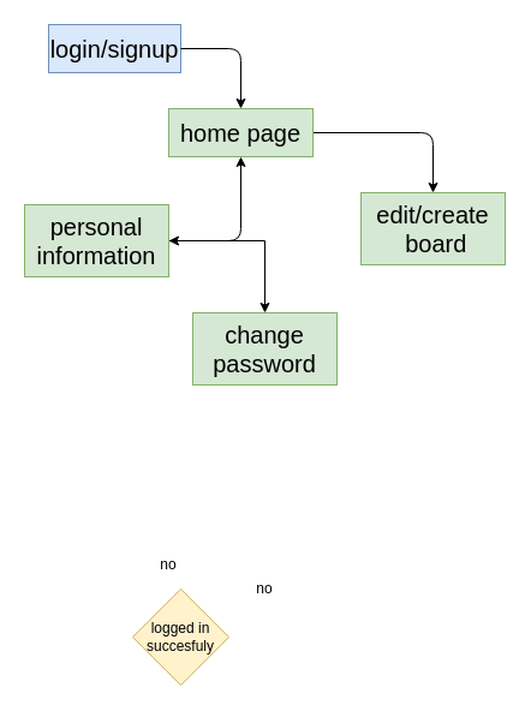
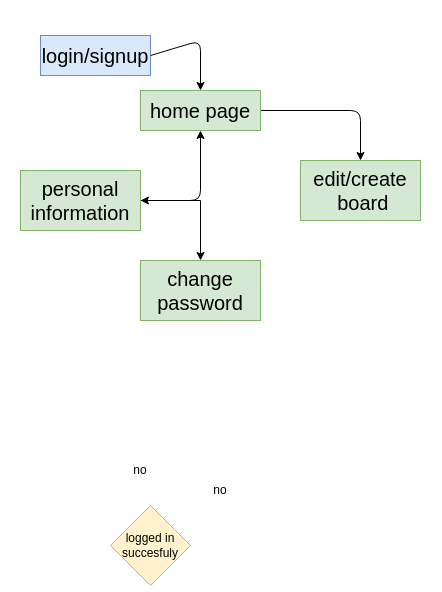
- <mxCell id="2" value="&lt;font style=&quot;font-size: 20px&quot;&gt;login/signup&lt;/font&gt;" style="rounded=0;whiteSpace=wrap;html=1;fillColor=#dae8fc;strokeColor=#6c8ebf;" vertex="1" parent="1"><mxGeometry x="40" y="20" width="110" height="40" as="geometry" /></mxCell>
+ <mxCell id="2" value="&lt;font style=&quot;font-size: 20px&quot;&gt;login/signup&lt;/font&gt;" style="rounded=0;whiteSpace=wrap;html=1;fillColor=#dae8fc;strokeColor=#6c8ebf;" vertex="1" parent="1"><mxGeometry x="40" y="35" width="110" height="40" as="geometry" /></mxCell>
- <mxCell id="13" value="&lt;font style=&quot;font-size: 20px&quot;&gt;change password&lt;/font&gt;" style="rounded=0;whiteSpace=wrap;html=1;fillColor=#d5e8d4;strokeColor=#82b366;" vertex="1" parent="1"><mxGeometry x="160" y="260" width="120" height="60" as="geometry" /></mxCell>
+ <mxCell id="13" value="&lt;font style=&quot;font-size: 20px&quot;&gt;change password&lt;/font&gt;" style="rounded=0;whiteSpace=wrap;html=1;fillColor=#d5e8d4;strokeColor=#82b366;" vertex="1" parent="1"><mxGeometry x="140" y="260" width="120" height="60" as="geometry" /></mxCell>
- <mxCell id="7" value="logged in succesfuly" style="rhombus;whiteSpace=wrap;html=1;fillColor=#fff2cc;strokeColor=#d6b656;" vertex="1" parent="1"><mxGeometry x="110" y="490" width="80" height="80" as="geometry" /></mxCell>
+ <mxCell id="7" value="logged in succesfuly" style="rhombus;whiteSpace=wrap;html=1;fillColor=#fff2cc;strokeColor=#d6b656;" vertex="1" parent="1"><mxGeometry x="110" y="505" width="80" height="80" as="geometry" /></mxCell>
